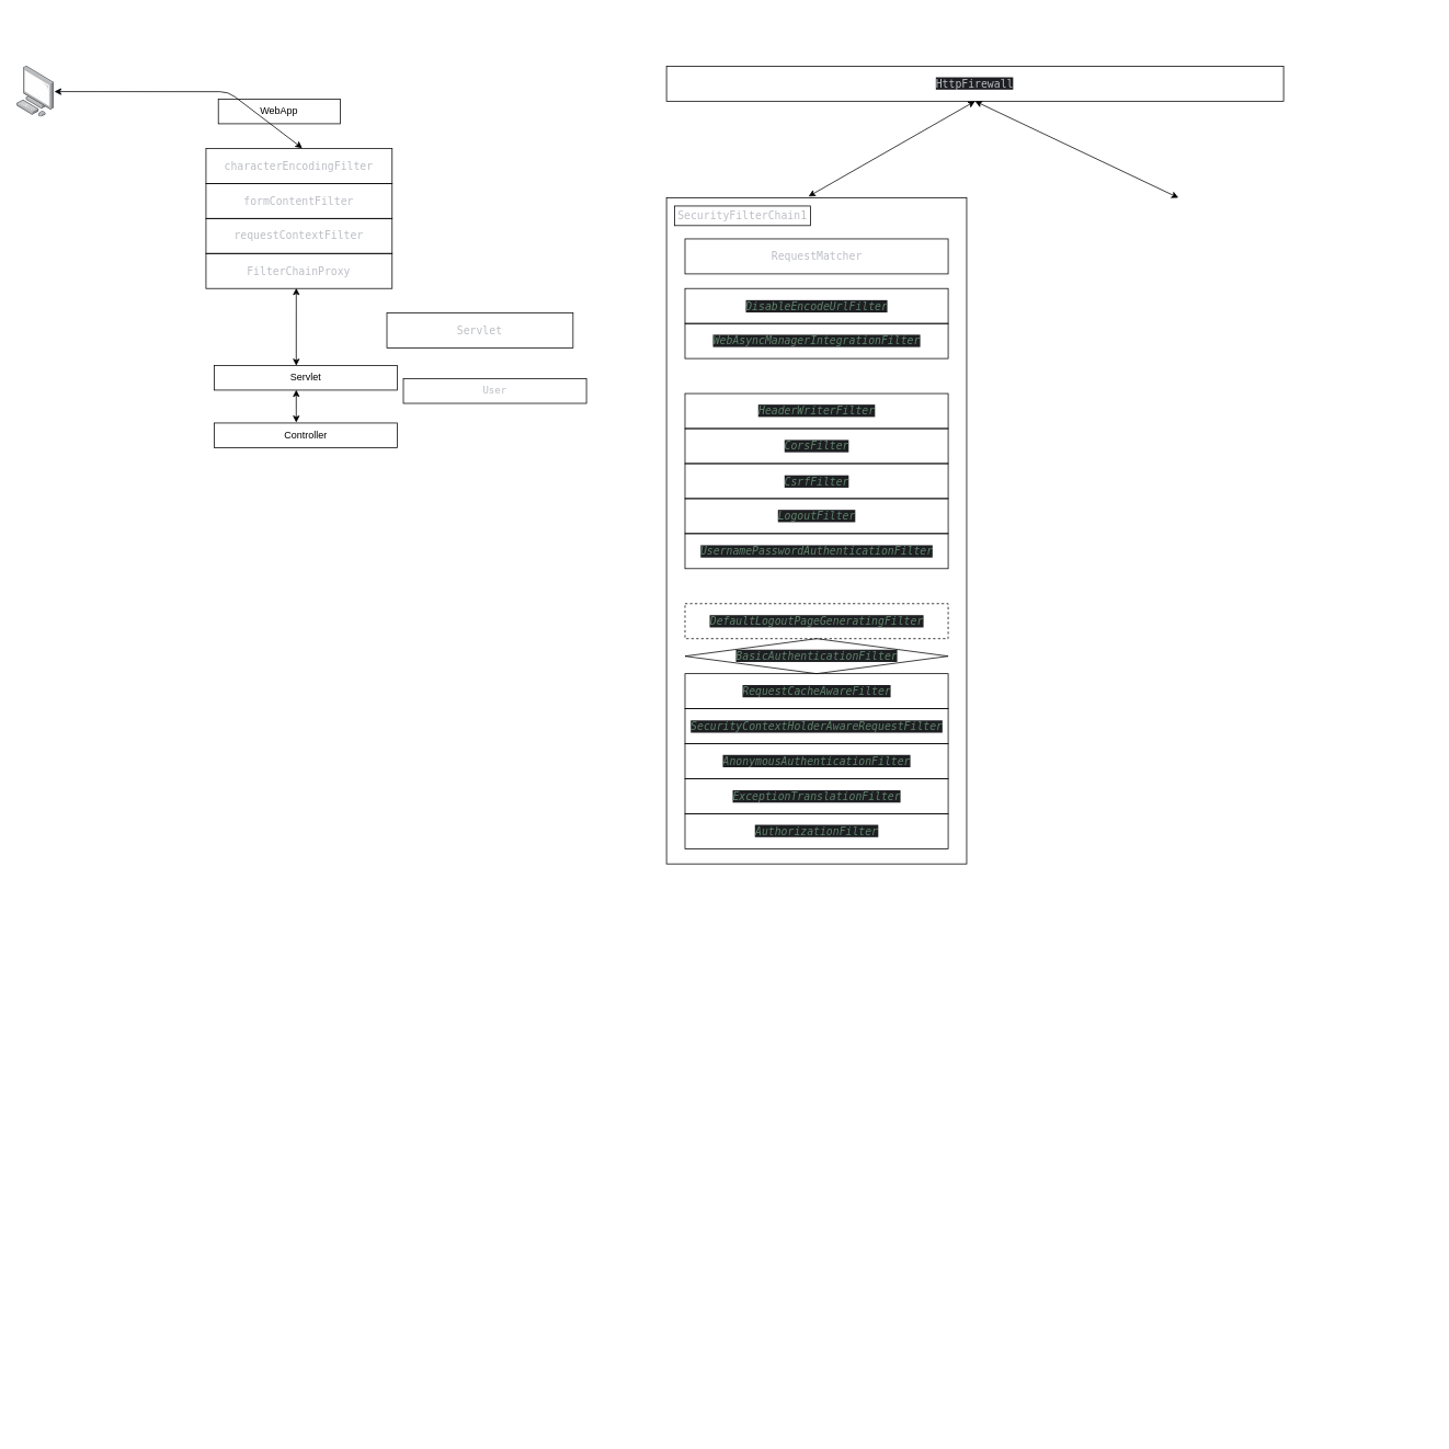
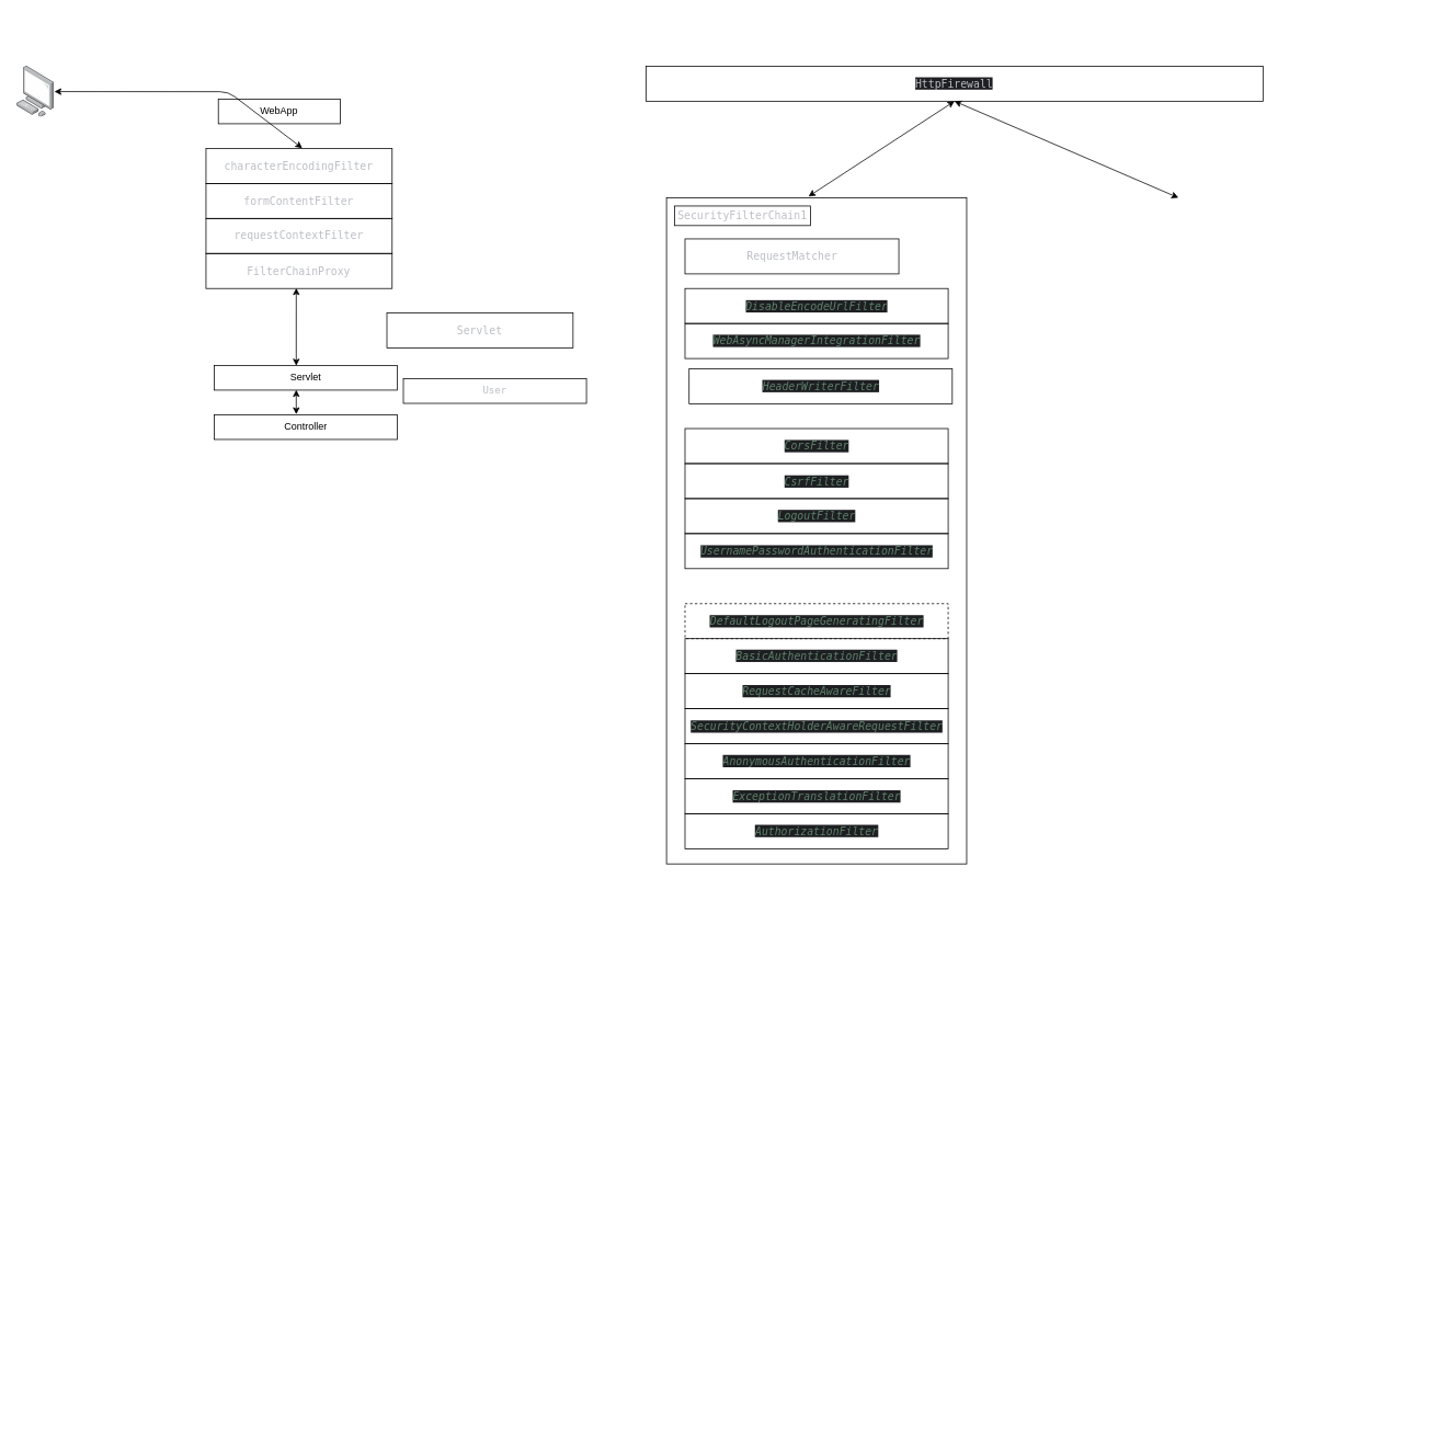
- <mxCell id="26" value="&lt;div style=&quot;background-color:#1e1f22;color:#bcbec4&quot;&gt;&lt;pre style=&quot;font-family:'JetBrains Mono',monospace;font-size:9.8pt;&quot;&gt;HttpFirewall&lt;/pre&gt;&lt;/div&gt;" style="rounded=0;whiteSpace=wrap;html=1;fillColor=none;movable=1;resizable=1;rotatable=1;deletable=1;editable=1;connectable=1;" vertex="1" parent="3"><mxGeometry x="610" y="60" width="750.36" height="42.58" as="geometry" /></mxCell>
+ <mxCell id="26" value="&lt;div style=&quot;background-color:#1e1f22;color:#bcbec4&quot;&gt;&lt;pre style=&quot;font-family:'JetBrains Mono',monospace;font-size:9.8pt;&quot;&gt;HttpFirewall&lt;/pre&gt;&lt;/div&gt;" style="rounded=0;whiteSpace=wrap;html=1;fillColor=none;movable=1;resizable=1;rotatable=1;deletable=1;editable=1;connectable=1;" vertex="1" parent="3"><mxGeometry x="585" y="60" width="750.36" height="42.58" as="geometry" /></mxCell>
- <mxCell id="33" value="&lt;div style=&quot;color: rgb(188, 190, 196);&quot;&gt;&lt;pre style=&quot;font-family: &amp;quot;JetBrains Mono&amp;quot;, monospace; font-size: 9.8pt;&quot;&gt;&lt;pre style=&quot;font-family: &amp;quot;JetBrains Mono&amp;quot;, monospace; font-size: 9.8pt;&quot;&gt;&lt;div style=&quot;&quot;&gt;&lt;pre style=&quot;font-family: &amp;quot;JetBrains Mono&amp;quot;, monospace; font-size: 9.8pt;&quot;&gt;RequestMatcher&lt;/pre&gt;&lt;/div&gt;&lt;/pre&gt;&lt;/pre&gt;&lt;/div&gt;" style="rounded=0;whiteSpace=wrap;html=1;fillColor=none;movable=1;resizable=1;rotatable=1;deletable=1;editable=1;connectable=1;" vertex="1" parent="3"><mxGeometry x="632.5" y="270" width="320" height="42.58" as="geometry" /></mxCell>
+ <mxCell id="33" value="&lt;div style=&quot;color: rgb(188, 190, 196);&quot;&gt;&lt;pre style=&quot;font-family: &amp;quot;JetBrains Mono&amp;quot;, monospace; font-size: 9.8pt;&quot;&gt;&lt;pre style=&quot;font-family: &amp;quot;JetBrains Mono&amp;quot;, monospace; font-size: 9.8pt;&quot;&gt;&lt;div style=&quot;&quot;&gt;&lt;pre style=&quot;font-family: &amp;quot;JetBrains Mono&amp;quot;, monospace; font-size: 9.8pt;&quot;&gt;RequestMatcher&lt;/pre&gt;&lt;/div&gt;&lt;/pre&gt;&lt;/pre&gt;&lt;/div&gt;" style="rounded=0;whiteSpace=wrap;html=1;fillColor=none;movable=1;resizable=1;rotatable=1;deletable=1;editable=1;connectable=1;" vertex="1" parent="3"><mxGeometry x="632.5" y="270" width="260" height="42.58" as="geometry" /></mxCell>
- <mxCell id="19" value="&lt;div style=&quot;background-color:#1e1f22;color:#bcbec4&quot;&gt;&lt;pre style=&quot;font-family:'JetBrains Mono',monospace;font-size:9.8pt;&quot;&gt;&lt;span style=&quot;color:#5f826b;font-style:italic;&quot;&gt;HeaderWriterFilter&lt;/span&gt;&lt;/pre&gt;&lt;/div&gt;" style="rounded=0;whiteSpace=wrap;html=1;fillColor=none;movable=1;resizable=1;rotatable=1;deletable=1;editable=1;connectable=1;" vertex="1" parent="4"><mxGeometry x="22.5" y="238.06" width="320" height="42.58" as="geometry" /></mxCell>
+ <mxCell id="19" value="&lt;div style=&quot;background-color:#1e1f22;color:#bcbec4&quot;&gt;&lt;pre style=&quot;font-family:'JetBrains Mono',monospace;font-size:9.8pt;&quot;&gt;&lt;span style=&quot;color:#5f826b;font-style:italic;&quot;&gt;HeaderWriterFilter&lt;/span&gt;&lt;/pre&gt;&lt;/div&gt;" style="rounded=0;whiteSpace=wrap;html=1;fillColor=none;movable=1;resizable=1;rotatable=1;deletable=1;editable=1;connectable=1;" vertex="1" parent="4"><mxGeometry x="27.5" y="208.06" width="320" height="42.58" as="geometry" /></mxCell>
- <mxCell id="24" value="Controller" style="rounded=0;whiteSpace=wrap;html=1;fillColor=none;" vertex="1" parent="3"><mxGeometry x="60.001" y="493.9" width="222.651" height="30" as="geometry" /></mxCell>
+ <mxCell id="24" value="Controller" style="rounded=0;whiteSpace=wrap;html=1;fillColor=none;" vertex="1" parent="3"><mxGeometry x="60.001" y="483.9" width="222.651" height="30" as="geometry" /></mxCell>
- <mxCell id="11" value="&lt;div style=&quot;background-color:#1e1f22;color:#bcbec4&quot;&gt;&lt;pre style=&quot;font-family:'JetBrains Mono',monospace;font-size:9.8pt;&quot;&gt;&lt;span style=&quot;color:#5f826b;font-style:italic;&quot;&gt;BasicAuthenticationFilter&lt;/span&gt;&lt;/pre&gt;&lt;/div&gt;" style="rhombus;whiteSpace=wrap;html=1;fillColor=none;movable=1;resizable=1;rotatable=1;deletable=1;editable=1;connectable=1;" vertex="1" parent="4"><mxGeometry x="22.5" y="536.14" width="320" height="42.58" as="geometry" /></mxCell>
+ <mxCell id="11" value="&lt;div style=&quot;background-color:#1e1f22;color:#bcbec4&quot;&gt;&lt;pre style=&quot;font-family:'JetBrains Mono',monospace;font-size:9.8pt;&quot;&gt;&lt;span style=&quot;color:#5f826b;font-style:italic;&quot;&gt;BasicAuthenticationFilter&lt;/span&gt;&lt;/pre&gt;&lt;/div&gt;" style="rounded=0;whiteSpace=wrap;html=1;fillColor=none;movable=1;resizable=1;rotatable=1;deletable=1;editable=1;connectable=1;" vertex="1" parent="4"><mxGeometry x="22.5" y="536.14" width="320" height="42.58" as="geometry" /></mxCell>
